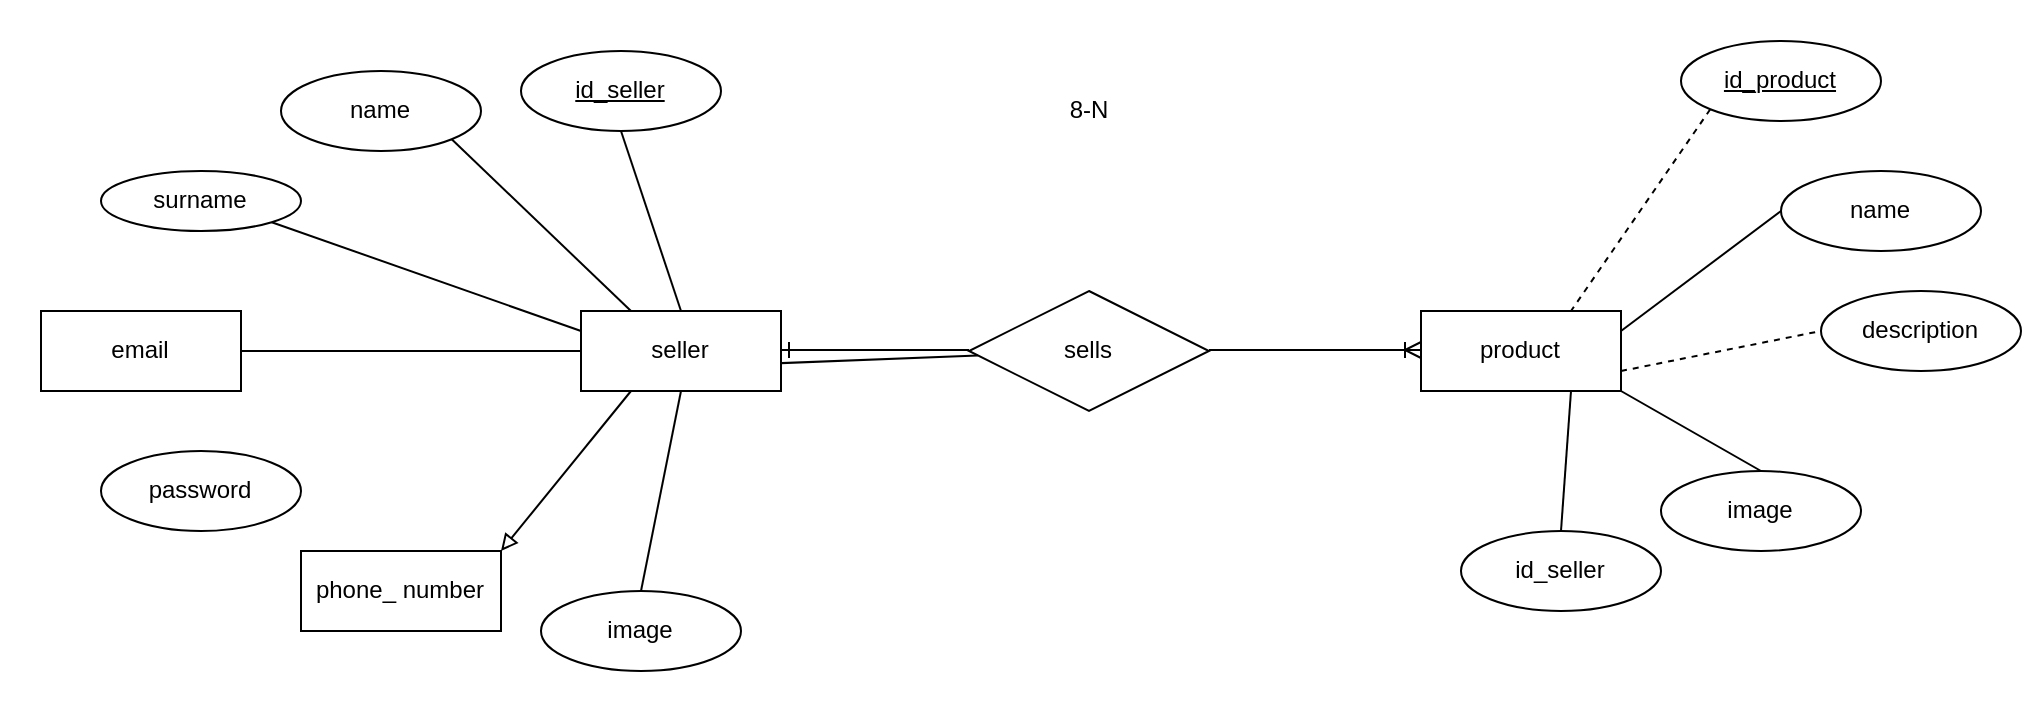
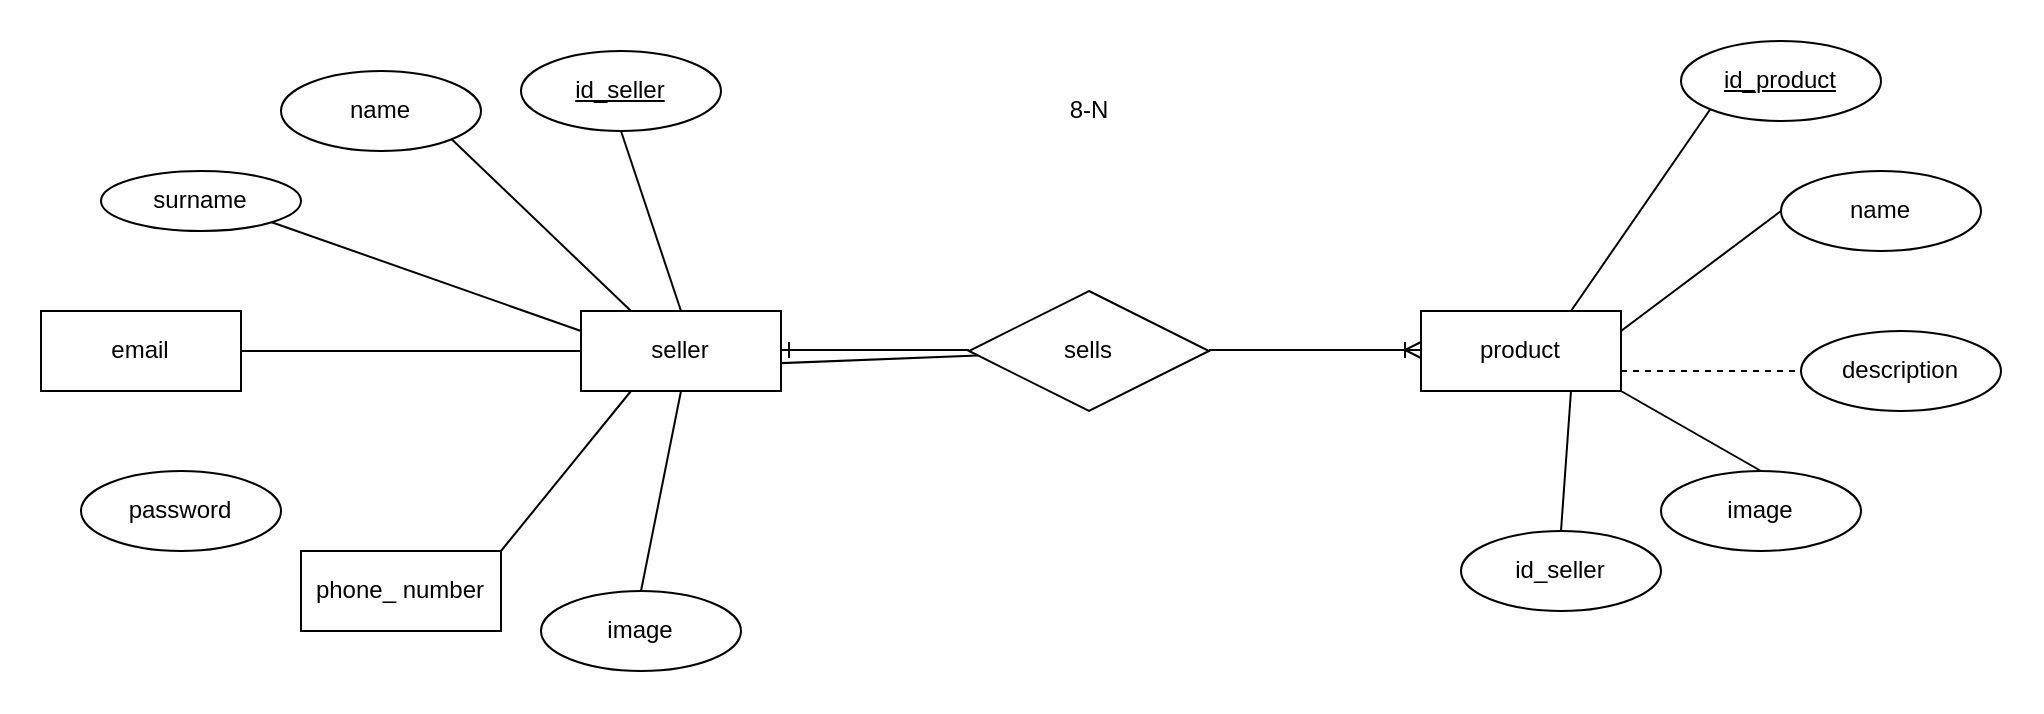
- <mxCell id="28" style="edgeStyle=none;rounded=0;orthogonalLoop=1;jettySize=auto;html=1;exitX=0;exitY=1;exitDx=0;exitDy=0;entryX=0.75;entryY=0;entryDx=0;entryDy=0;endArrow=none;endFill=0;dashed=1;" parent="1" source="29" target="17" edge="1"><mxGeometry relative="1" as="geometry" /></mxCell>
+ <mxCell id="28" style="edgeStyle=none;rounded=0;orthogonalLoop=1;jettySize=auto;html=1;exitX=0;exitY=1;exitDx=0;exitDy=0;entryX=0.75;entryY=0;entryDx=0;entryDy=0;endArrow=none;endFill=0;" parent="1" source="29" target="17" edge="1"><mxGeometry relative="1" as="geometry" /></mxCell>
- <mxCell id="26" value="description" style="ellipse;whiteSpace=wrap;html=1;align=center;" parent="1" vertex="1"><mxGeometry x="910" y="145" width="100" height="40" as="geometry" /></mxCell>
+ <mxCell id="26" value="description" style="ellipse;whiteSpace=wrap;html=1;align=center;" parent="1" vertex="1"><mxGeometry x="900" y="165" width="100" height="40" as="geometry" /></mxCell>
- <mxCell id="22" value="password" style="ellipse;whiteSpace=wrap;html=1;align=center;" parent="1" vertex="1"><mxGeometry x="50" y="225" width="100" height="40" as="geometry" /></mxCell>
+ <mxCell id="22" value="password" style="ellipse;whiteSpace=wrap;html=1;align=center;" parent="1" vertex="1"><mxGeometry x="40" y="235" width="100" height="40" as="geometry" /></mxCell>
- <mxCell id="10" style="edgeStyle=none;rounded=0;orthogonalLoop=1;jettySize=auto;html=1;exitX=0.25;exitY=1;exitDx=0;exitDy=0;entryX=1;entryY=0;entryDx=0;entryDy=0;endArrow=block;endFill=0;" parent="1" source="12" target="23" edge="1"><mxGeometry relative="1" as="geometry" /></mxCell>
+ <mxCell id="10" style="edgeStyle=none;rounded=0;orthogonalLoop=1;jettySize=auto;html=1;exitX=0.25;exitY=1;exitDx=0;exitDy=0;entryX=1;entryY=0;entryDx=0;entryDy=0;endArrow=none;endFill=0;" parent="1" source="12" target="23" edge="1"><mxGeometry relative="1" as="geometry" /></mxCell>
